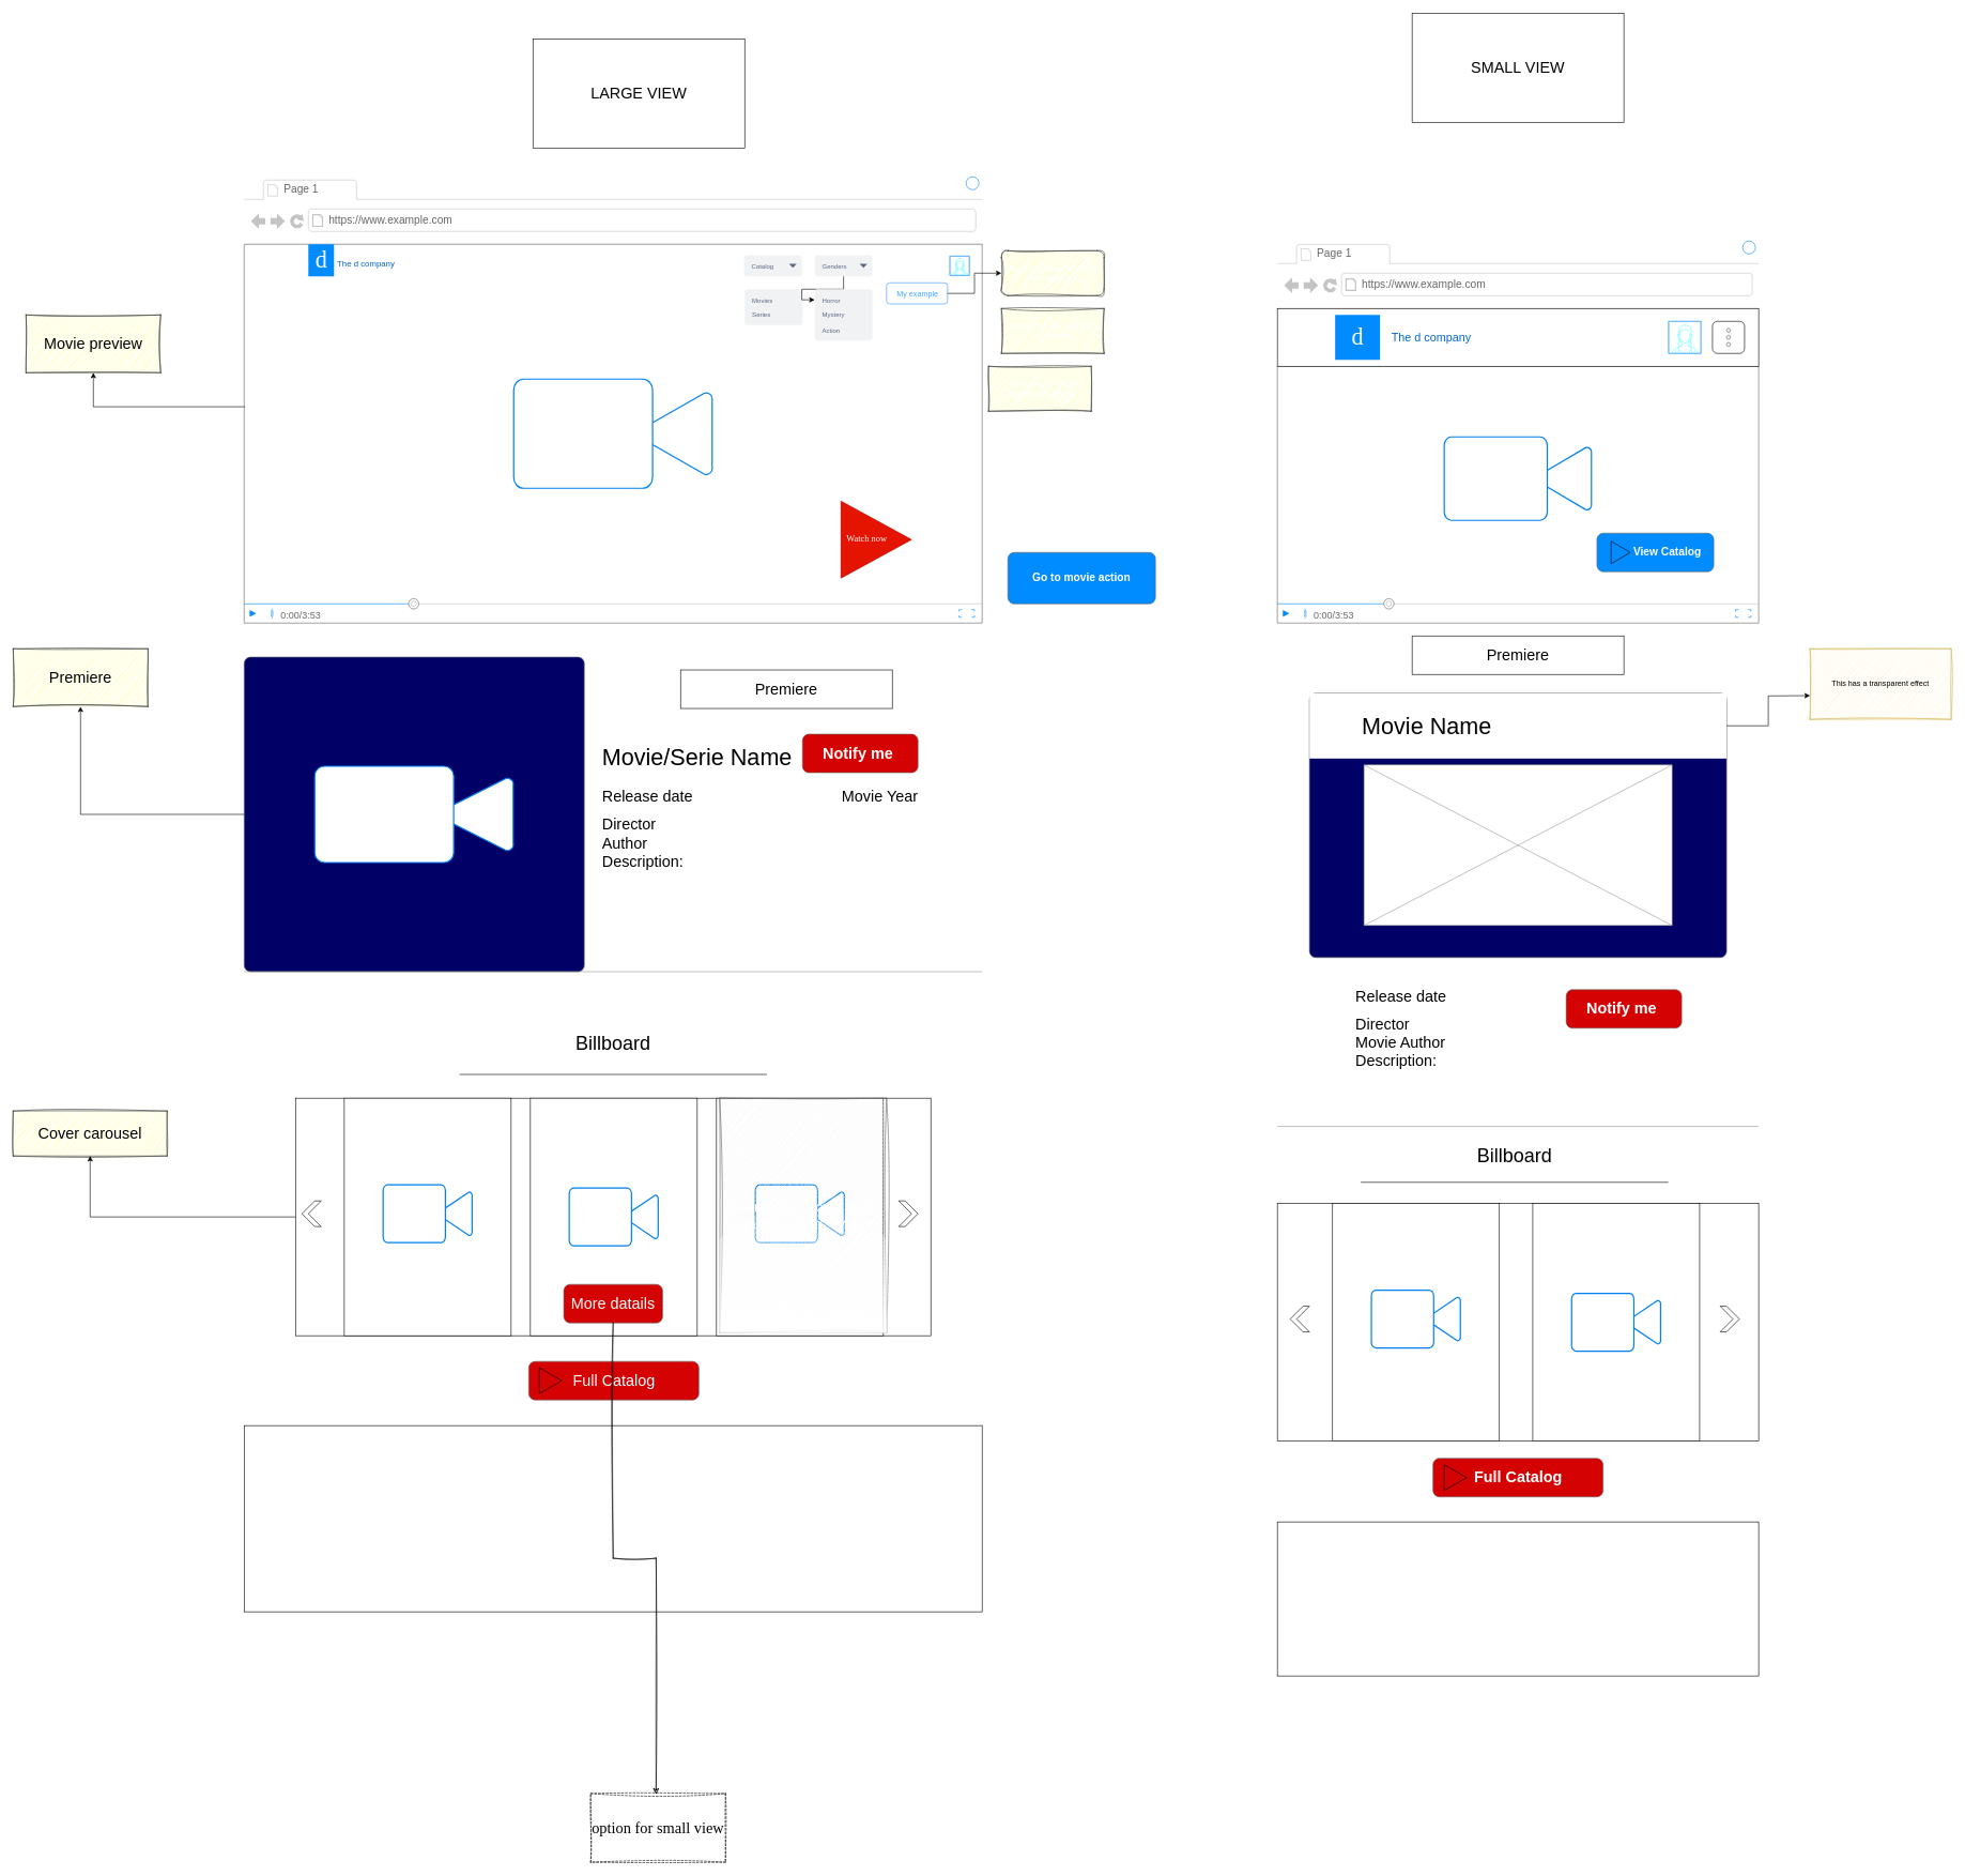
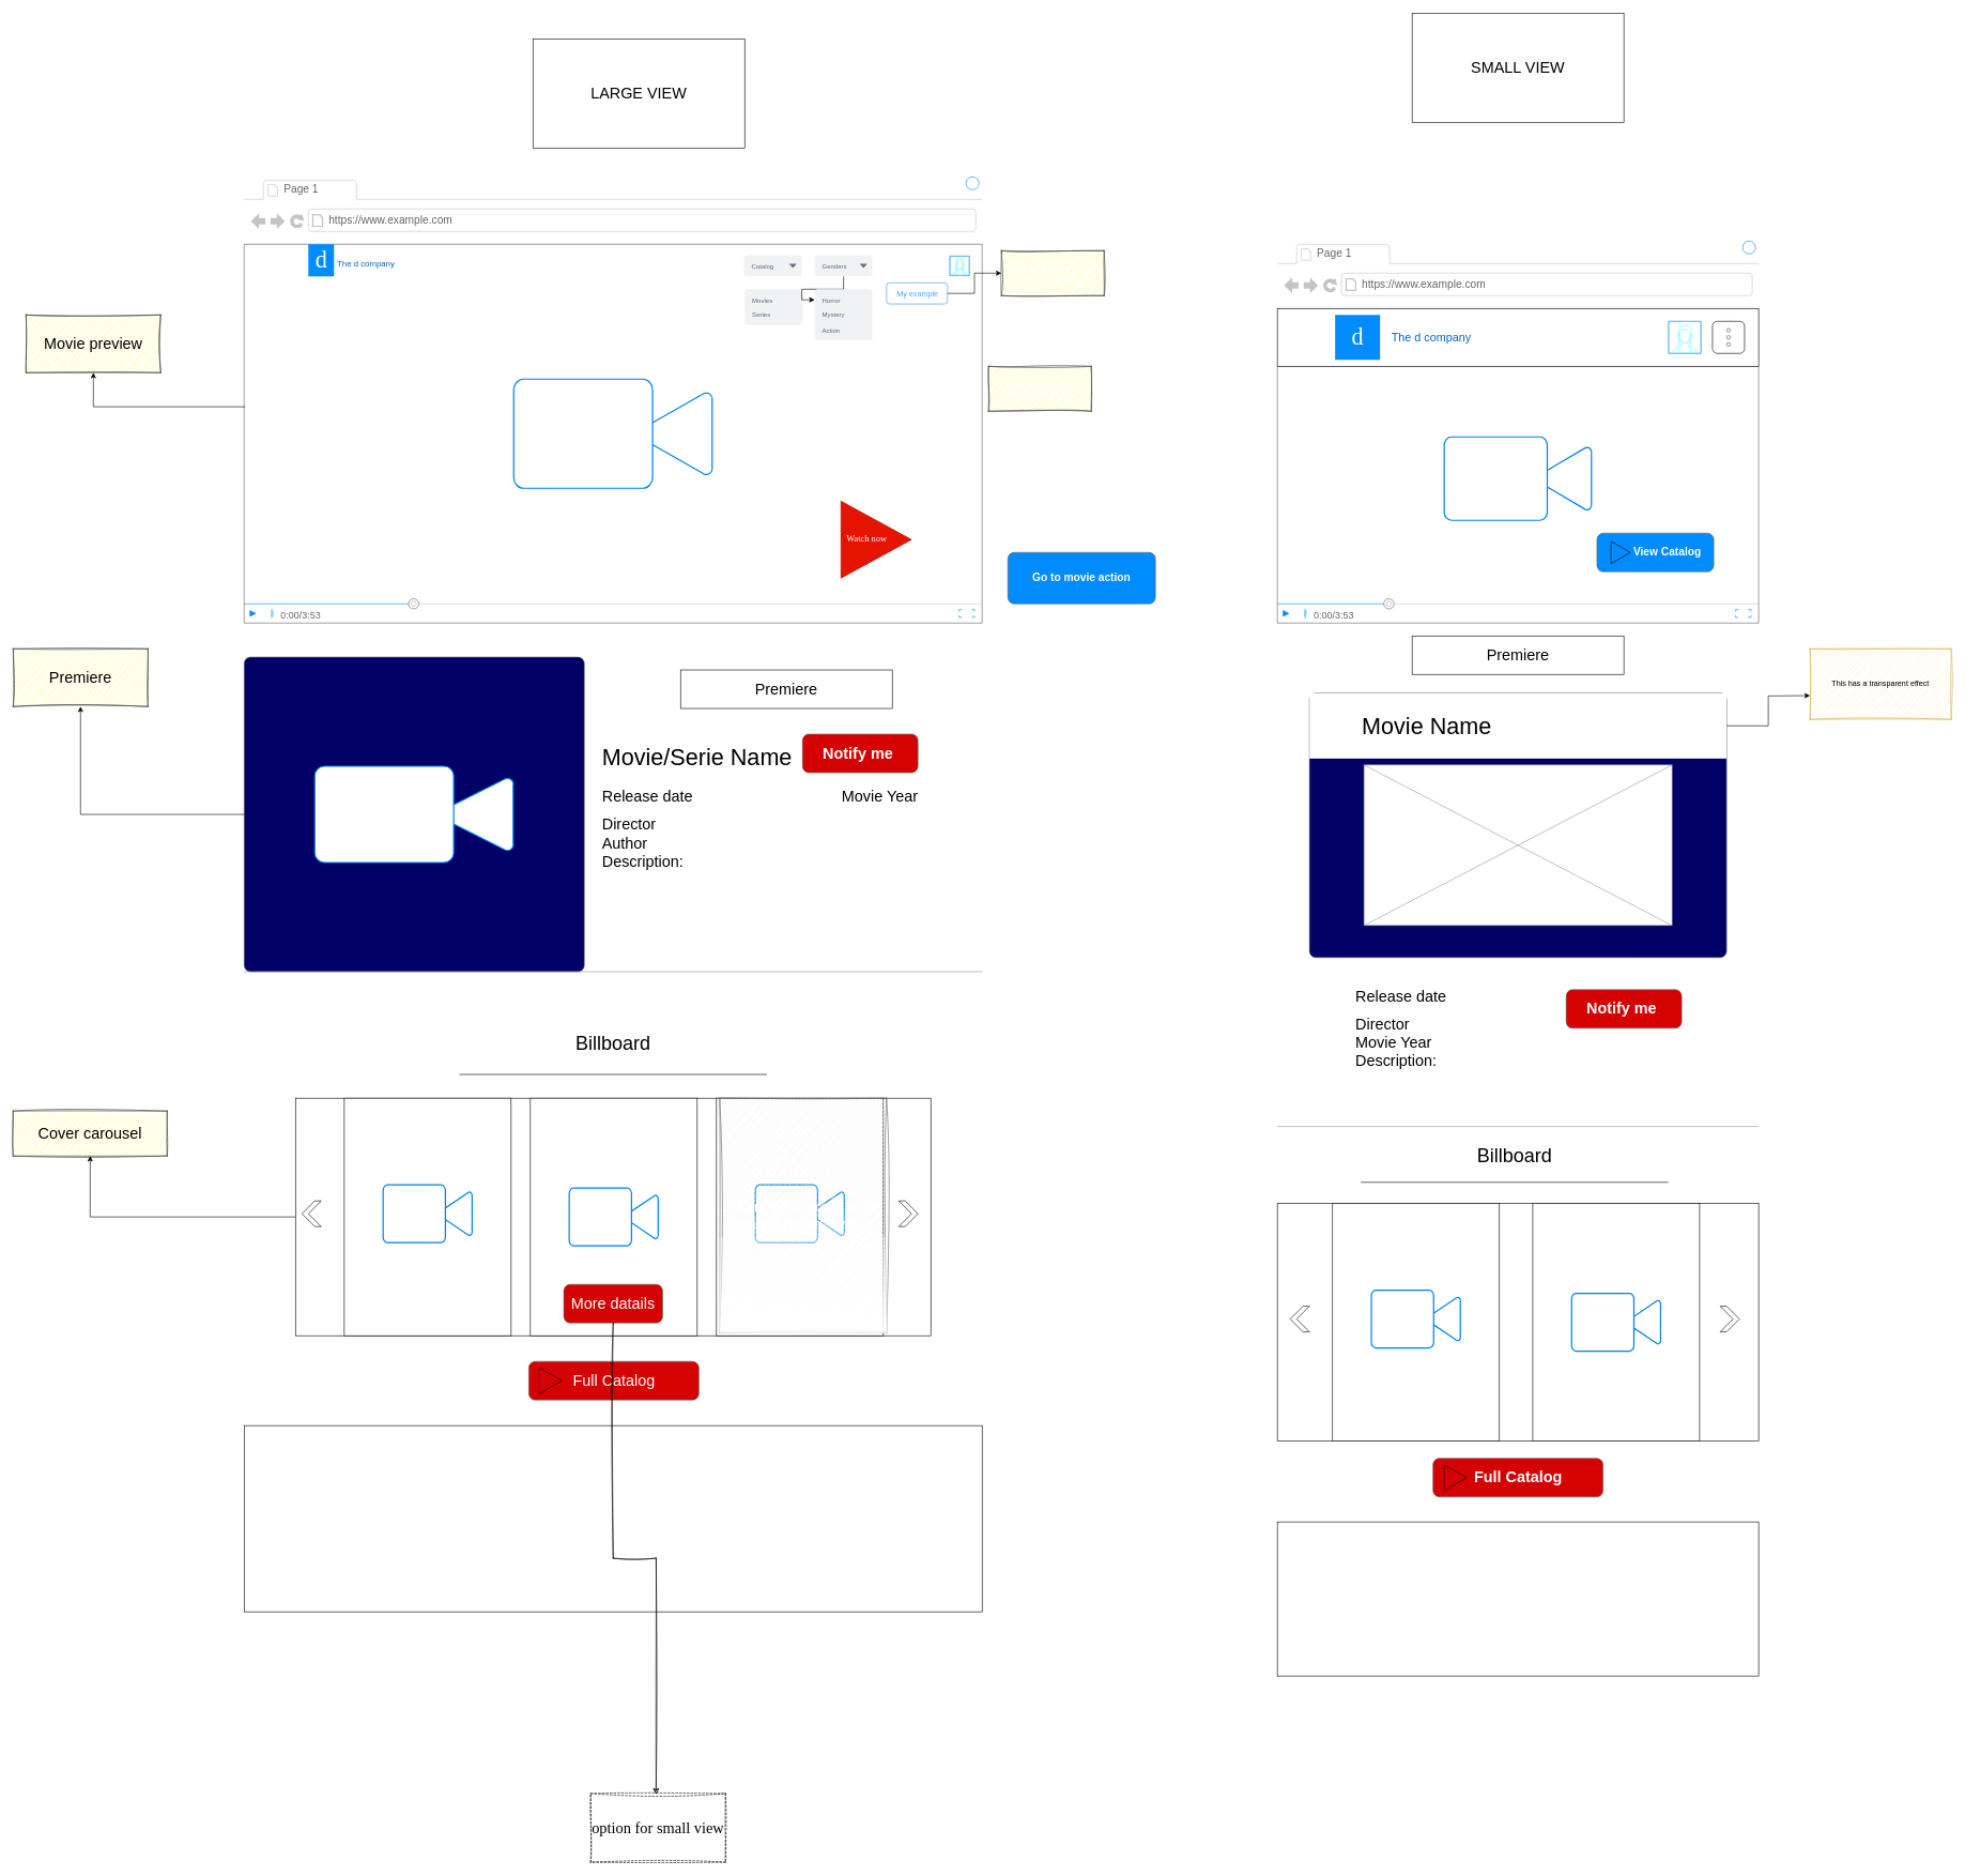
- <mxCell id="90" value="This is the alternative option when logged ing" style="whiteSpace=wrap;html=1;sketch=1;curveFitting=1;jiggle=2;fillColor=#ffff88;strokeColor=#36393d;fontColor=#FFFFFF;movable=0;resizable=0;rotatable=0;deletable=0;editable=0;locked=1;connectable=0;rounded=1;" parent="1" vertex="1"><mxGeometry x="1560" y="390" width="160" height="70" as="geometry" /></mxCell>
+ <mxCell id="90" value="This is the alternative option when logged ing" style="rounded=0;whiteSpace=wrap;html=1;sketch=1;curveFitting=1;jiggle=2;fillColor=#ffff88;strokeColor=#36393d;fontColor=#FFFFFF;movable=0;resizable=0;rotatable=0;deletable=0;editable=0;locked=1;connectable=0;" parent="1" vertex="1"><mxGeometry x="1560" y="390" width="160" height="70" as="geometry" /></mxCell>
- <mxCell id="89" value="The genders stands for type of movies" style="rounded=0;whiteSpace=wrap;html=1;sketch=1;curveFitting=1;jiggle=2;fillColor=#ffff88;strokeColor=#36393d;fontColor=#FFFFFF;movable=0;resizable=0;rotatable=0;deletable=0;editable=0;locked=1;connectable=0;" parent="1" vertex="1"><mxGeometry x="1560" y="480" width="160" height="70" as="geometry" /></mxCell>
- <mxCell id="15" value="&lt;div&gt;&lt;span style=&quot;font-size: 24px;&quot;&gt;Release date&lt;span style=&quot;white-space: pre;&quot;&gt;&#09;&lt;/span&gt;&lt;span style=&quot;white-space: pre;&quot;&gt;&#09;&lt;/span&gt;&lt;span style=&quot;white-space: pre;&quot;&gt;&#09;&lt;/span&gt;&lt;span style=&quot;white-space: pre;&quot;&gt;&#09;&lt;/span&gt;&lt;/span&gt;&lt;/div&gt;&lt;div&gt;&lt;br&gt;&lt;/div&gt;&lt;div&gt;&lt;span style=&quot;font-size: 24px;&quot;&gt;Director&amp;nbsp;&lt;/span&gt;&lt;/div&gt;&lt;div&gt;&lt;span style=&quot;font-size: 24px;&quot;&gt;Movie Author&lt;/span&gt;&lt;span style=&quot;font-size: 24px;&quot;&gt;&lt;br&gt;&lt;/span&gt;&lt;/div&gt;&lt;div&gt;&lt;span style=&quot;font-size: 24px;&quot;&gt;Description:&amp;nbsp;&lt;br&gt;&lt;/span&gt;&lt;div&gt;&lt;br&gt;&lt;/div&gt;&lt;/div&gt;" style="rounded=0;whiteSpace=wrap;html=1;align=left;verticalAlign=top;labelBorderColor=none;strokeColor=none;movable=0;resizable=0;rotatable=0;deletable=0;editable=0;locked=1;connectable=0;" parent="2" vertex="1"><mxGeometry x="120" y="1161" width="510" height="200" as="geometry" /></mxCell>
+ <mxCell id="15" value="&lt;div&gt;&lt;span style=&quot;font-size: 24px;&quot;&gt;Release date&lt;span style=&quot;white-space: pre;&quot;&gt;&#09;&lt;/span&gt;&lt;span style=&quot;white-space: pre;&quot;&gt;&#09;&lt;/span&gt;&lt;span style=&quot;white-space: pre;&quot;&gt;&#09;&lt;/span&gt;&lt;span style=&quot;white-space: pre;&quot;&gt;&#09;&lt;/span&gt;&lt;/span&gt;&lt;/div&gt;&lt;div&gt;&lt;br&gt;&lt;/div&gt;&lt;div&gt;&lt;span style=&quot;font-size: 24px;&quot;&gt;Director&amp;nbsp;&lt;/span&gt;&lt;/div&gt;&lt;div&gt;&lt;span style=&quot;font-size: 24px;&quot;&gt;Movie Year&lt;/span&gt;&lt;span style=&quot;font-size: 24px;&quot;&gt;&lt;br&gt;&lt;/span&gt;&lt;/div&gt;&lt;div&gt;&lt;span style=&quot;font-size: 24px;&quot;&gt;Description:&amp;nbsp;&lt;br&gt;&lt;/span&gt;&lt;div&gt;&lt;br&gt;&lt;/div&gt;&lt;/div&gt;" style="rounded=0;whiteSpace=wrap;html=1;align=left;verticalAlign=top;labelBorderColor=none;strokeColor=none;movable=0;resizable=0;rotatable=0;deletable=0;editable=0;locked=1;connectable=0;" parent="2" vertex="1"><mxGeometry x="120" y="1161" width="510" height="200" as="geometry" /></mxCell>
